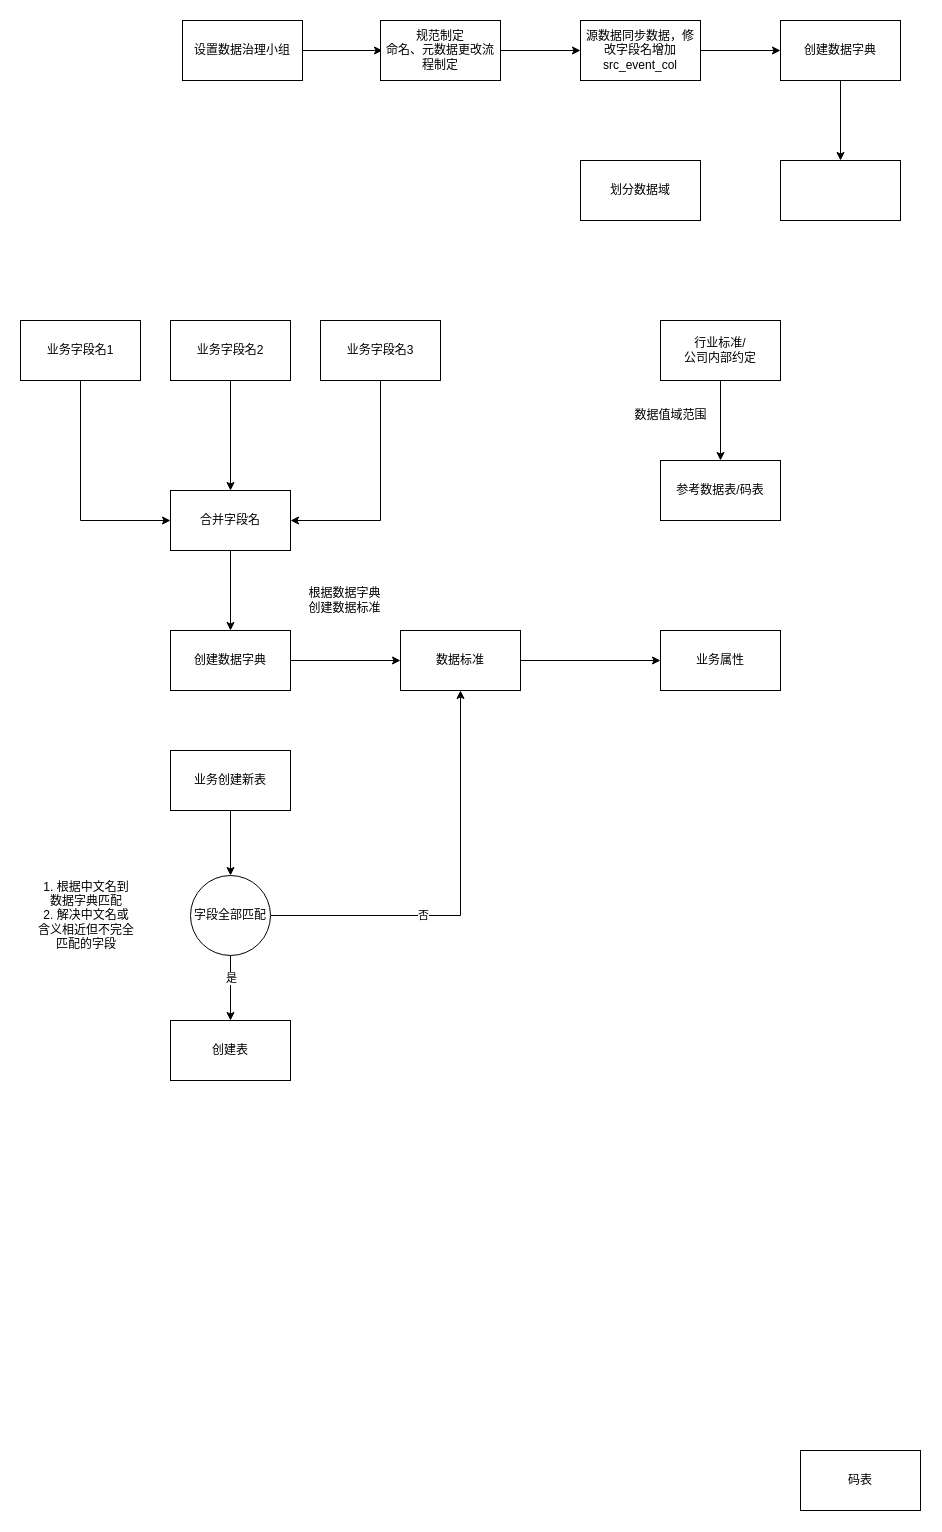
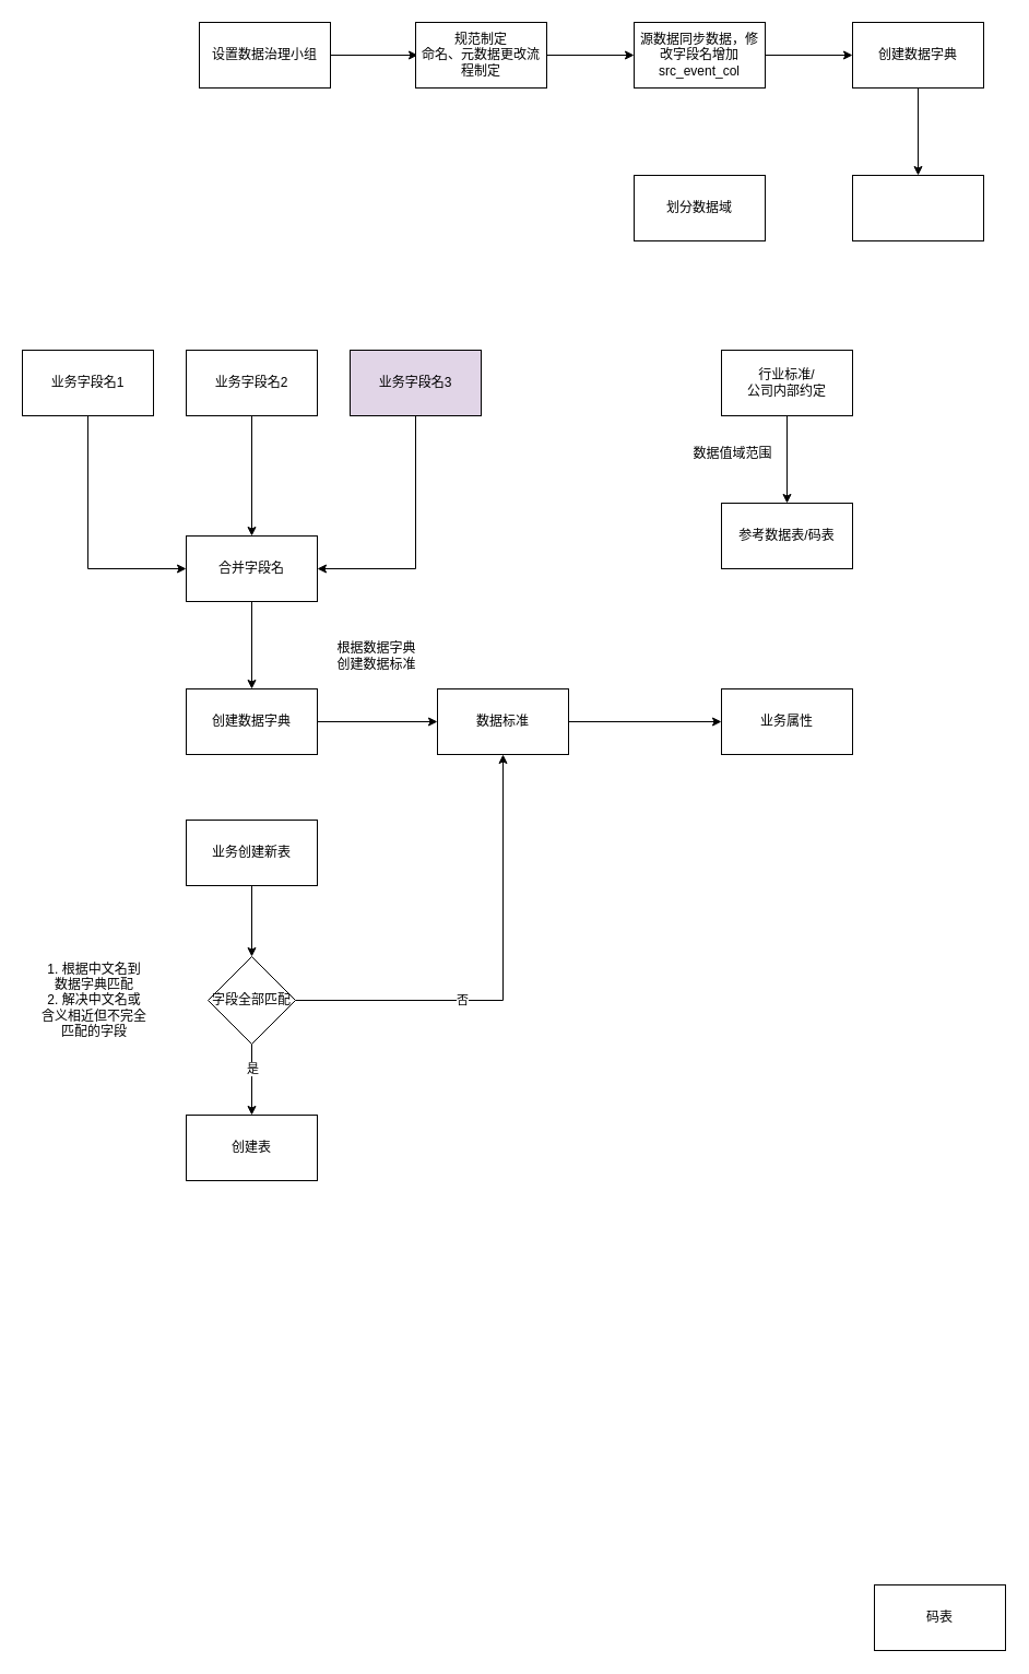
- <mxCell id="26" value="业务字段名3" style="rounded=0;whiteSpace=wrap;html=1;" vertex="1" parent="1"><mxGeometry x="320" y="320" width="120" height="60" as="geometry" /></mxCell>
+ <mxCell id="26" value="业务字段名3" style="rounded=0;whiteSpace=wrap;html=1;fillColor=#e1d5e7;" vertex="1" parent="1"><mxGeometry x="320" y="320" width="120" height="60" as="geometry" /></mxCell>
- <mxCell id="19" value="字段全部匹配" style="ellipse;whiteSpace=wrap;html=1;" parent="1" vertex="1"><mxGeometry x="190" y="875" width="80" height="80" as="geometry" /></mxCell>
+ <mxCell id="19" value="字段全部匹配" style="rhombus;whiteSpace=wrap;html=1;rounded=0;" parent="1" vertex="1"><mxGeometry x="190" y="875" width="80" height="80" as="geometry" /></mxCell>
